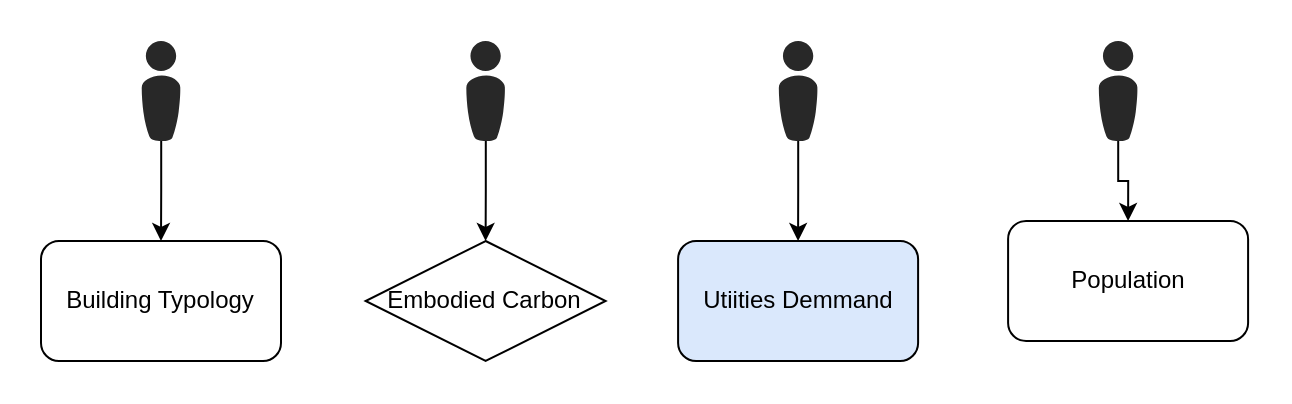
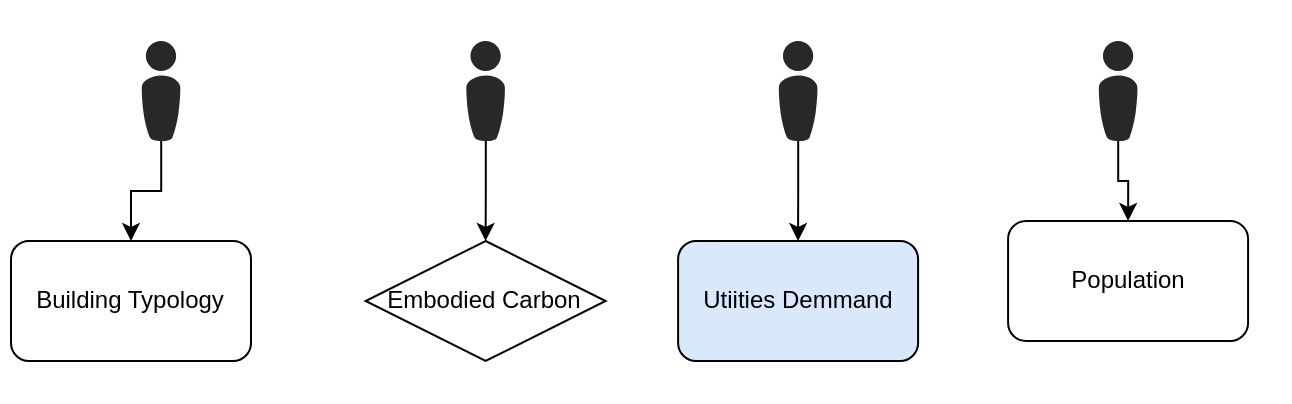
- <mxCell id="8" value="Building Typology&lt;br&gt;" style="rounded=1;whiteSpace=wrap;html=1;" vertex="1" parent="1"><mxGeometry x="20" y="120" width="120" height="60" as="geometry" /></mxCell>
+ <mxCell id="8" value="Building Typology&lt;br&gt;" style="rounded=1;whiteSpace=wrap;html=1;" vertex="1" parent="1"><mxGeometry x="5" y="120" width="120" height="60" as="geometry" /></mxCell>
